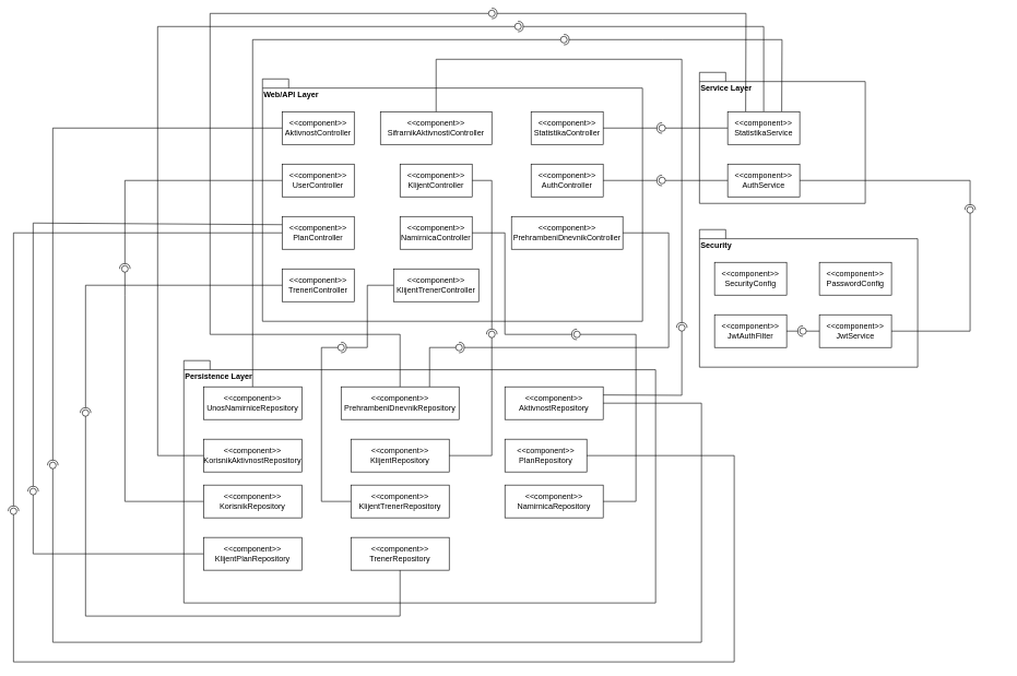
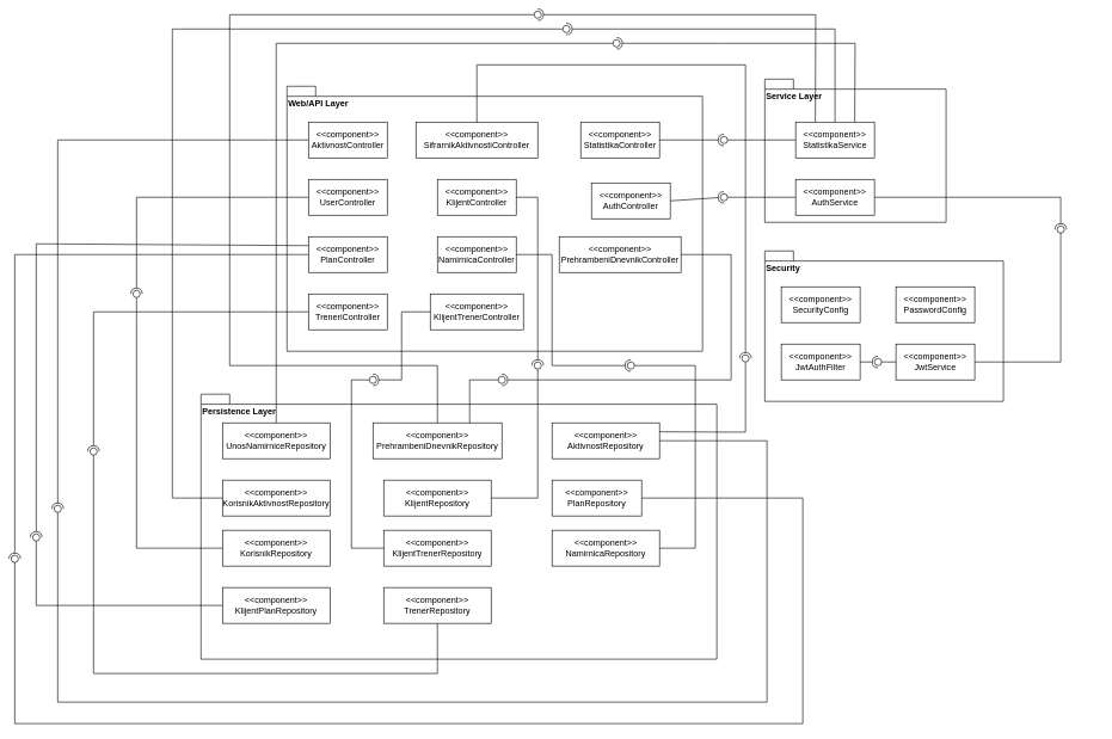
- <mxCell id="11" value="&amp;lt;&amp;lt;component&amp;gt;&amp;gt;&lt;div&gt;AuthController&lt;/div&gt;" style="html=1;whiteSpace=wrap;" parent="1" vertex="1"><mxGeometry x="810" y="250" width="110" height="50" as="geometry" /></mxCell>
+ <mxCell id="11" value="&amp;lt;&amp;lt;component&amp;gt;&amp;gt;&lt;div&gt;AuthController&lt;/div&gt;" style="html=1;whiteSpace=wrap;" parent="1" vertex="1"><mxGeometry x="825" y="255" width="110" height="50" as="geometry" /></mxCell>
